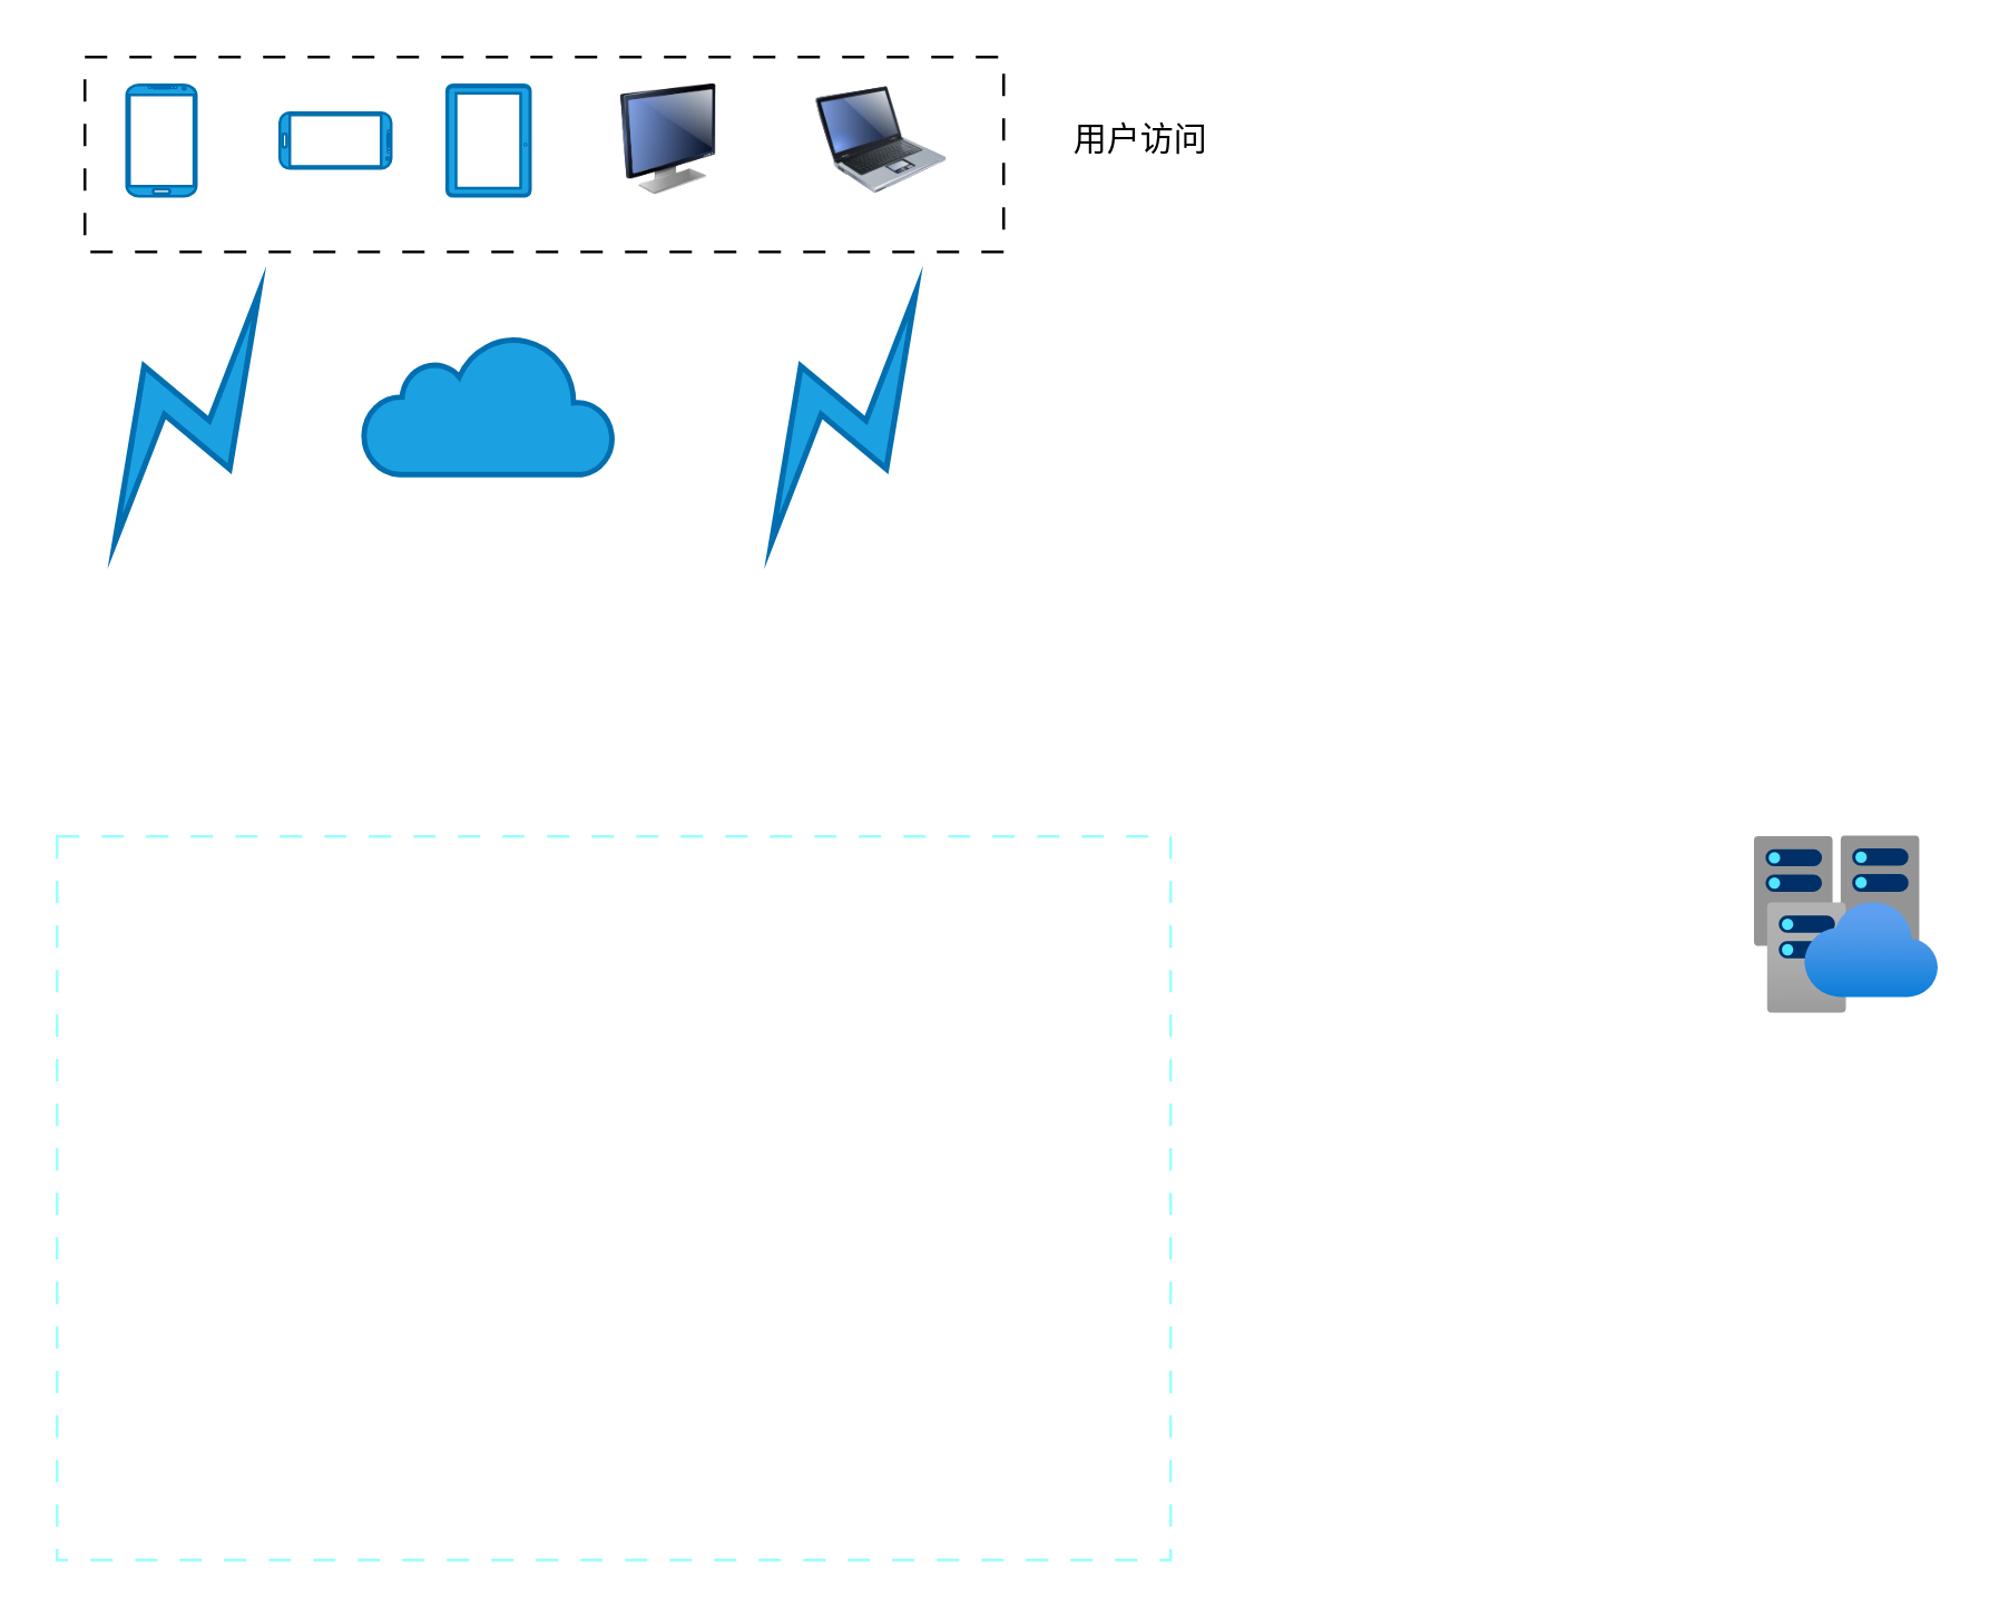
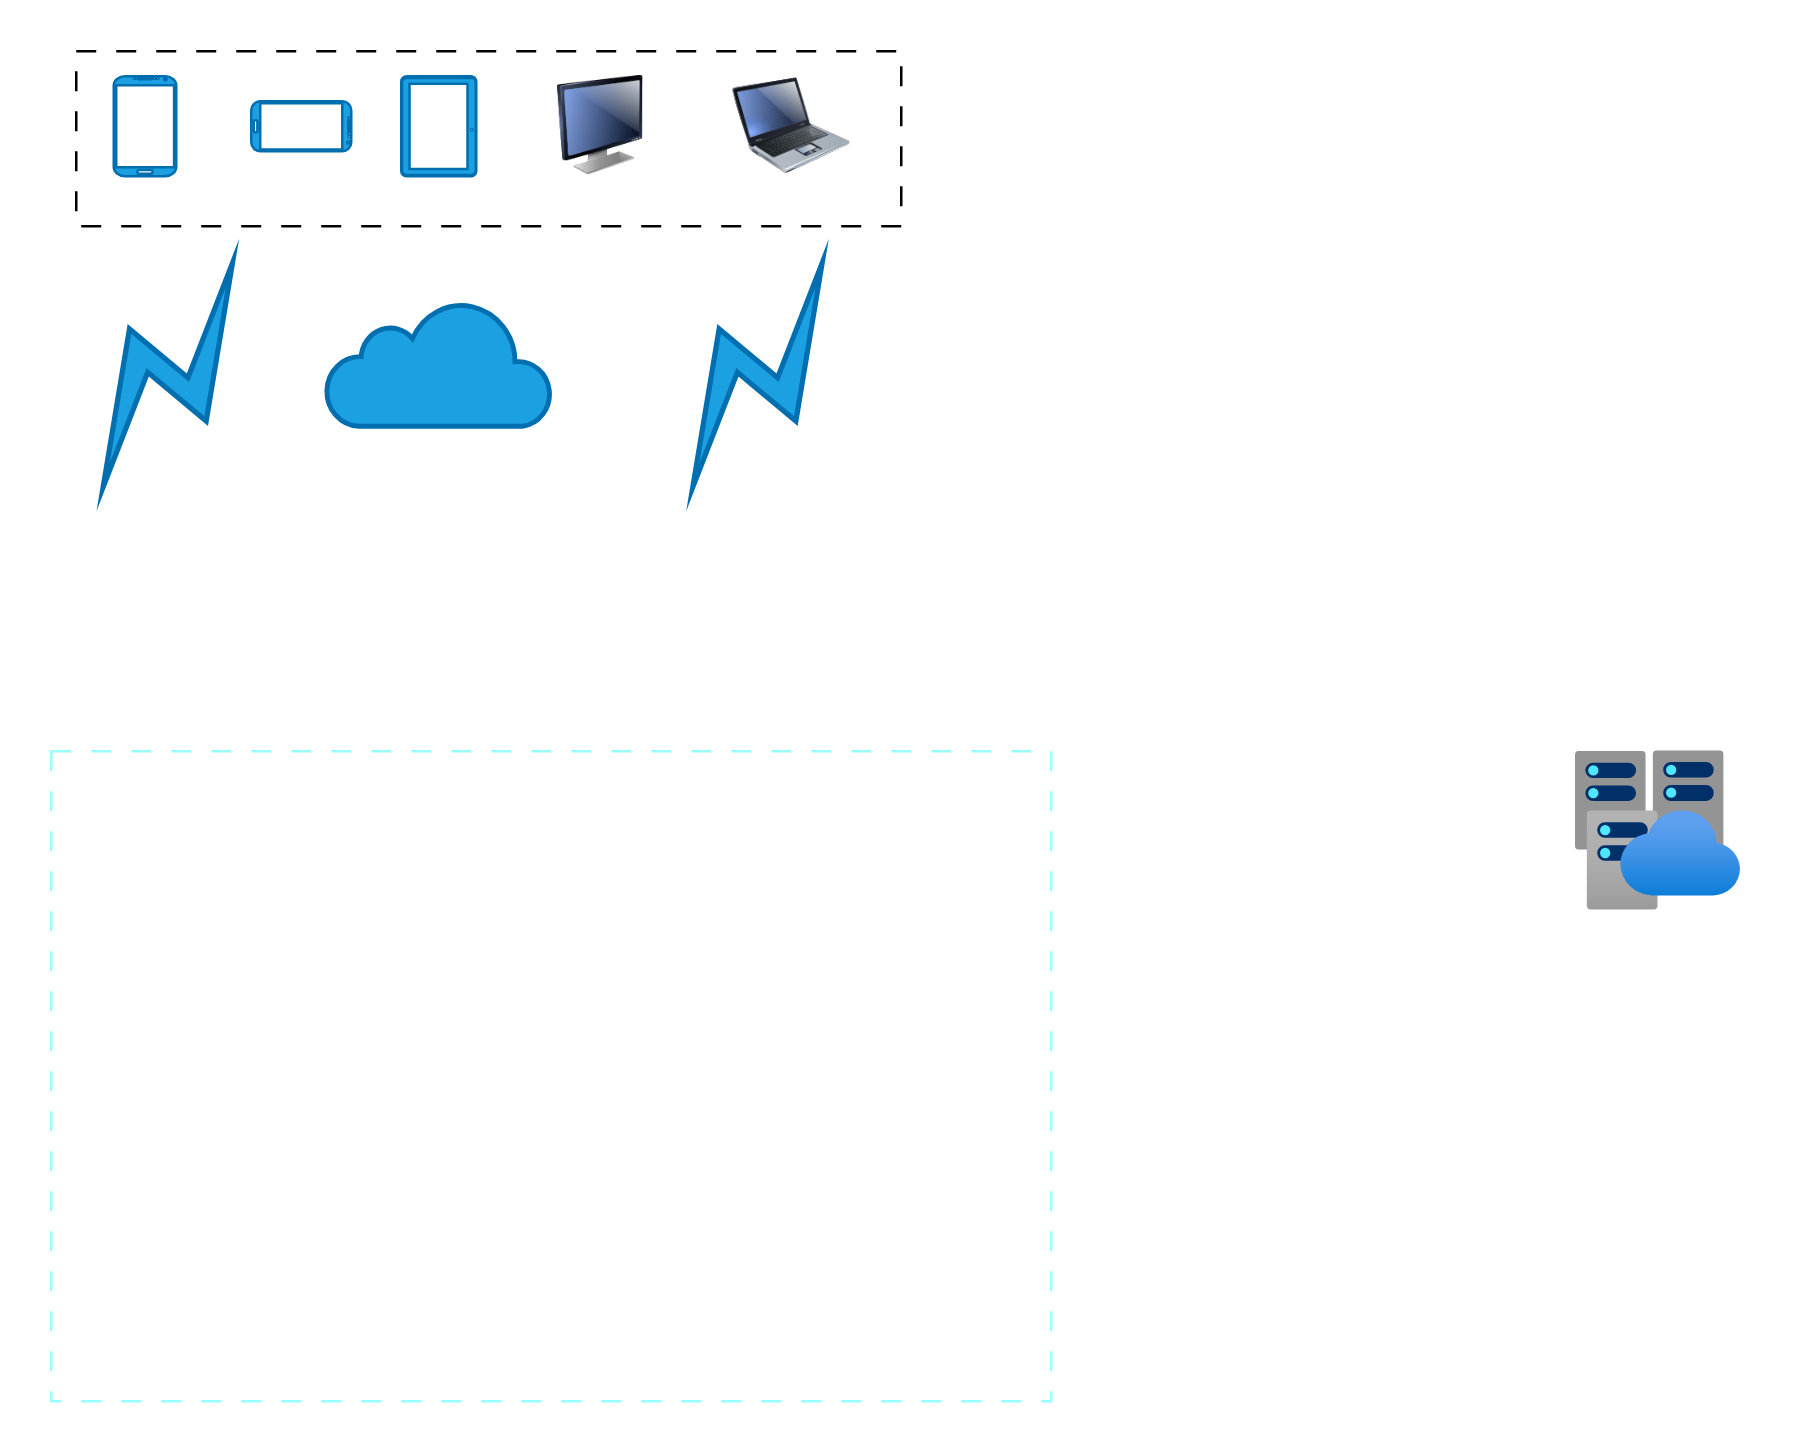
- <mxCell id="10" value="用户访问" style="text;html=1;align=center;verticalAlign=middle;resizable=0;points=[];autosize=1;strokeColor=none;fillColor=none;" vertex="1" parent="1"><mxGeometry x="374" y="35" width="70" height="30" as="geometry" /></mxCell>
